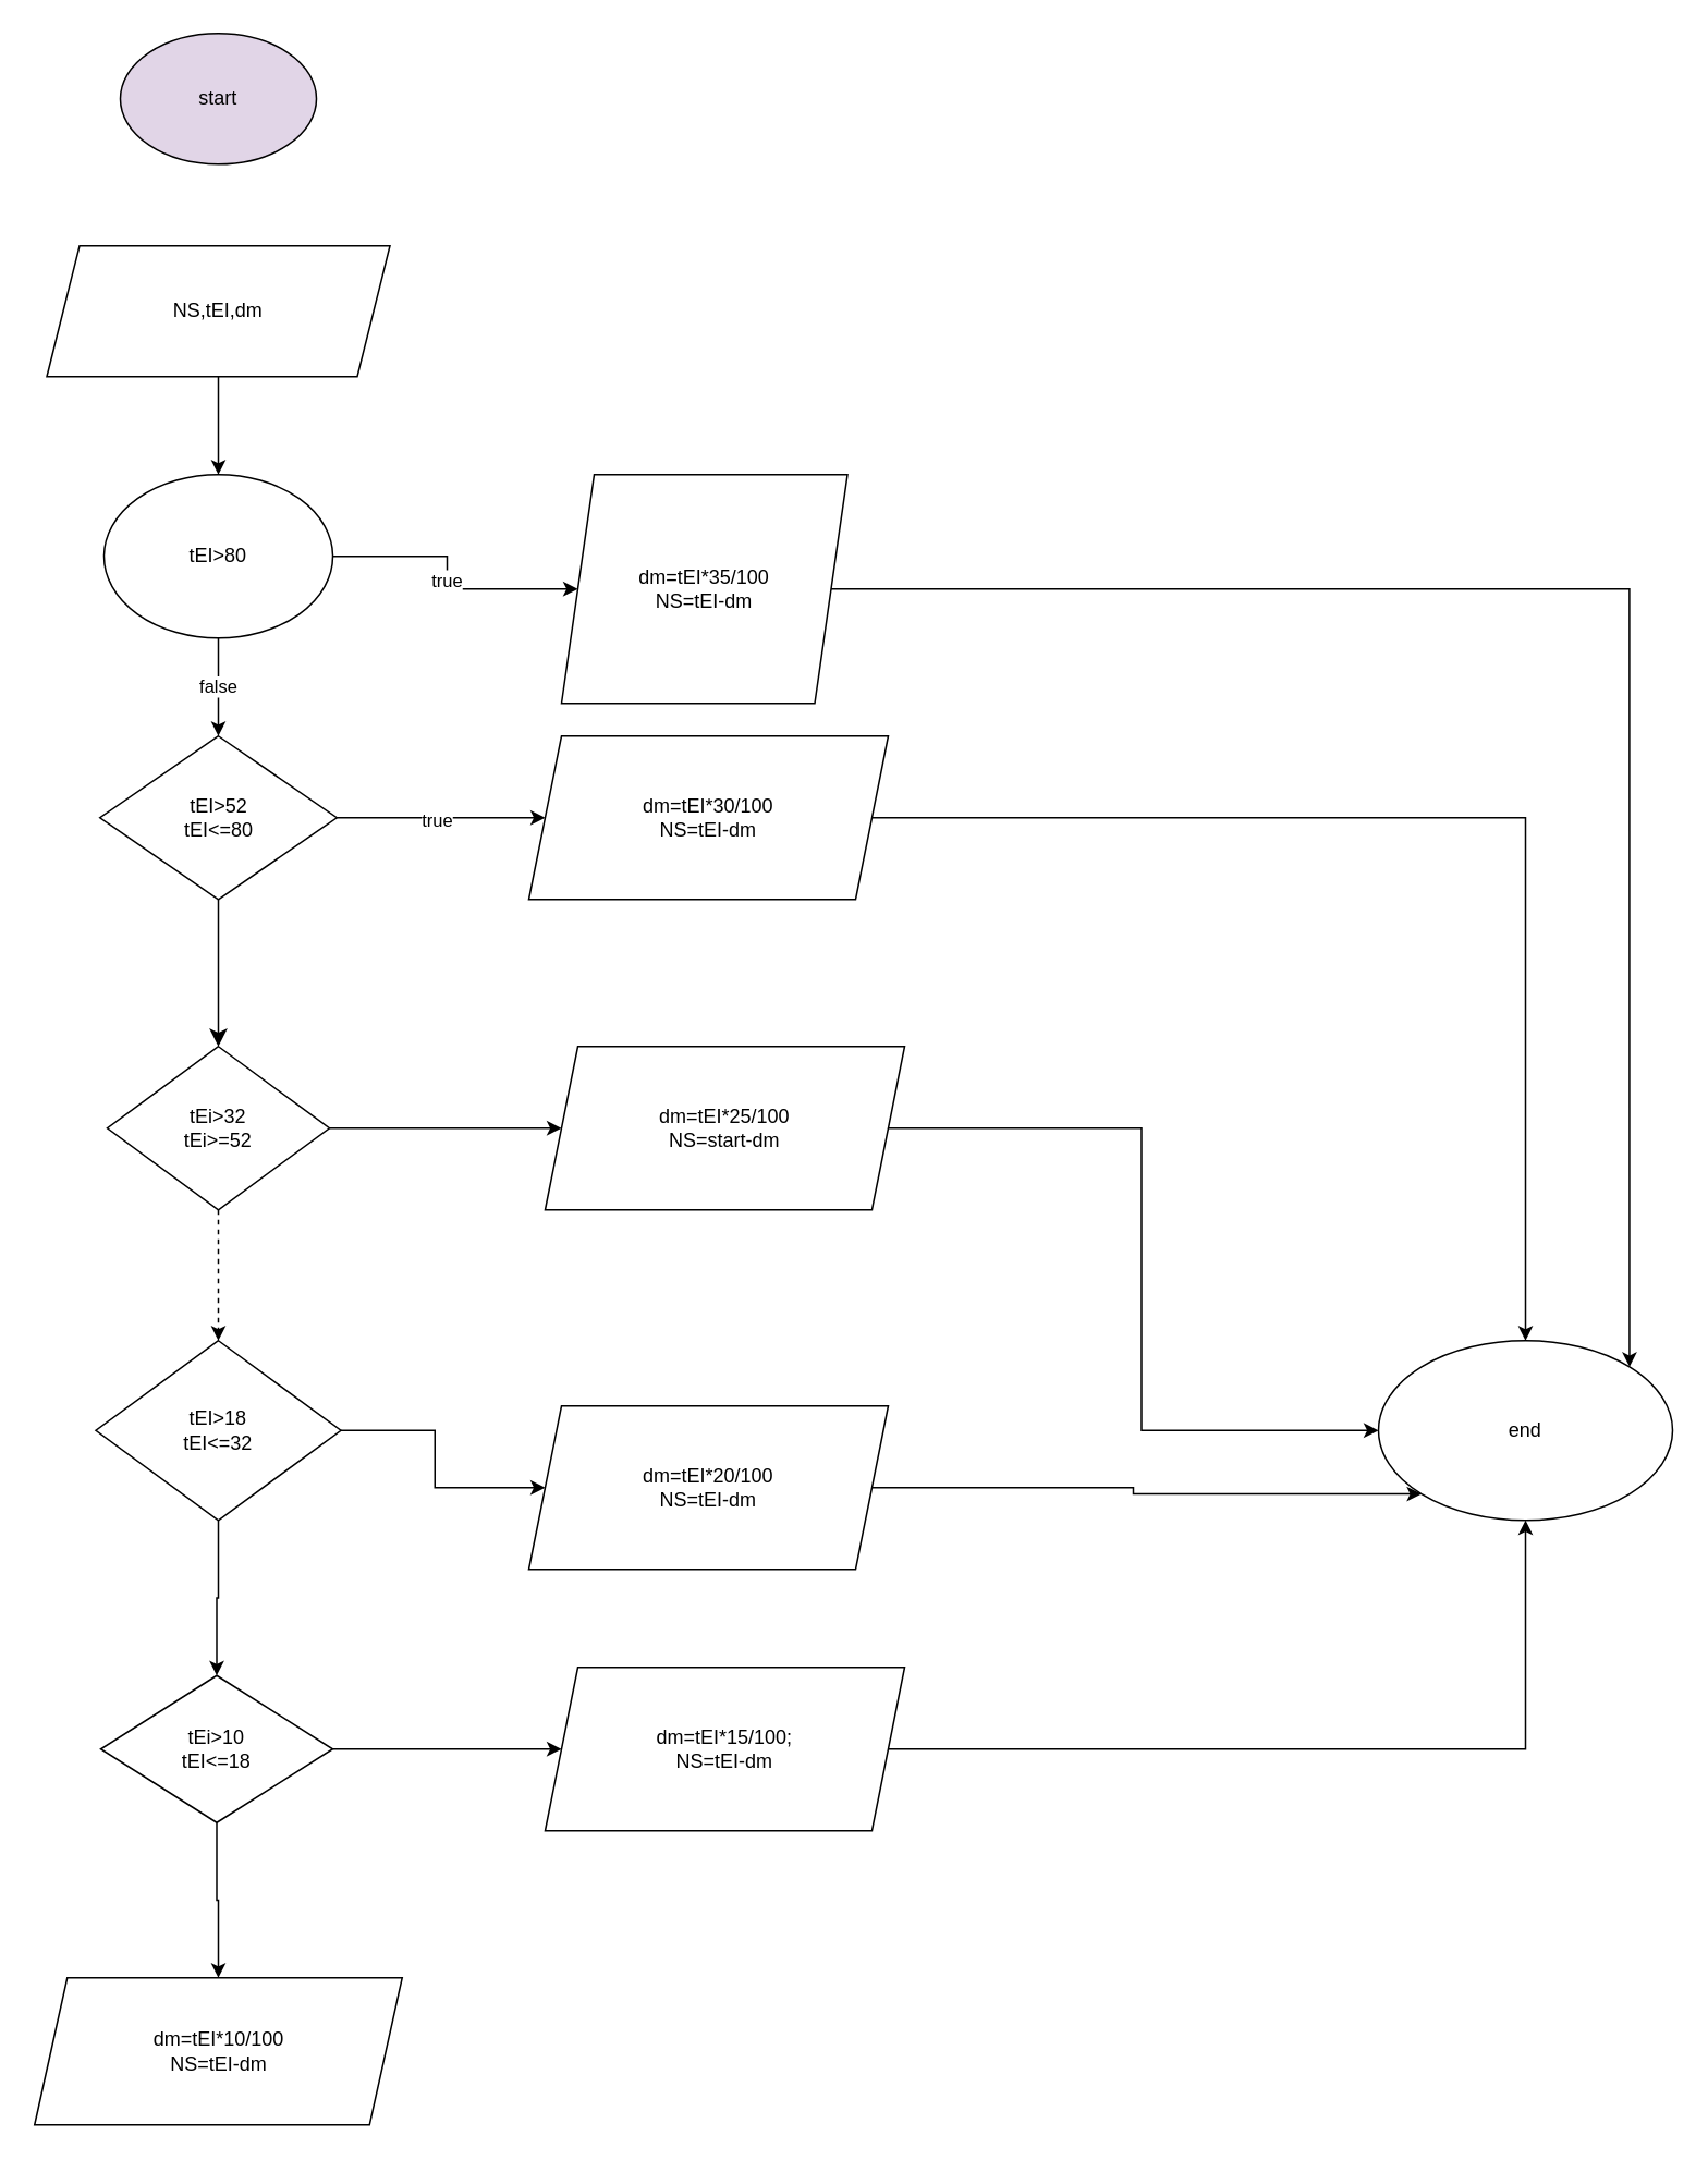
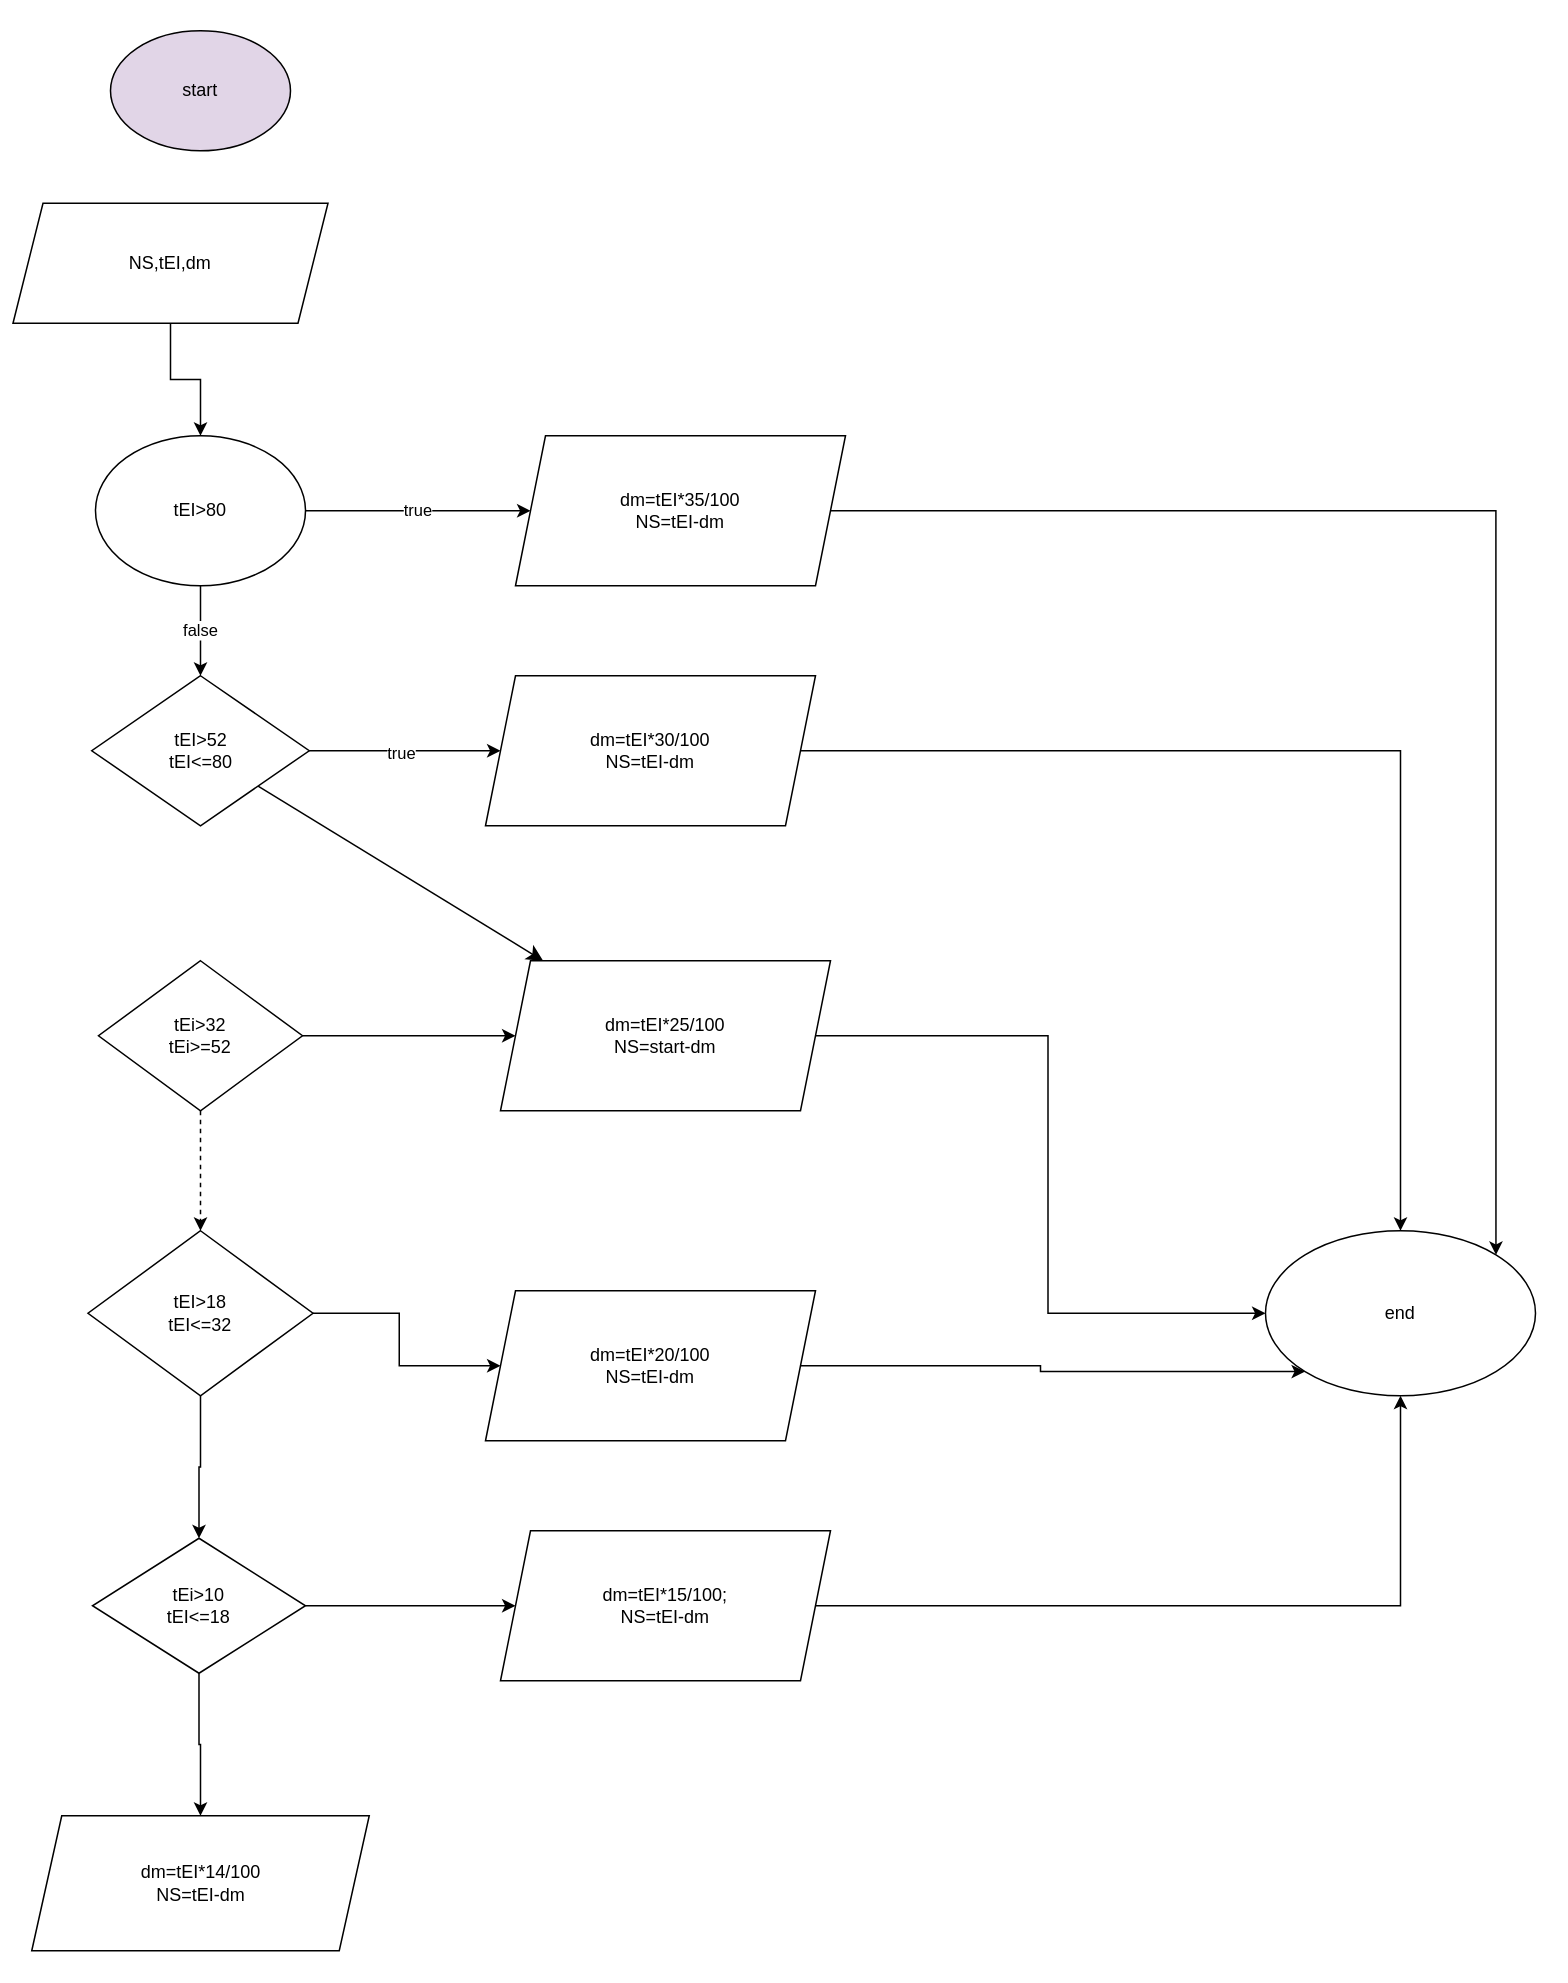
- <mxCell id="4" value="NS,tEI,dm" style="shape=parallelogram;perimeter=parallelogramPerimeter;whiteSpace=wrap;html=1;fixedSize=1;" parent="1" vertex="1"><mxGeometry x="28" y="150" width="210" height="80" as="geometry" /></mxCell>
+ <mxCell id="4" value="NS,tEI,dm" style="shape=parallelogram;perimeter=parallelogramPerimeter;whiteSpace=wrap;html=1;fixedSize=1;" parent="1" vertex="1"><mxGeometry x="8" y="135" width="210" height="80" as="geometry" /></mxCell>
- <mxCell id="24" value="dm=tEI*35/100&lt;br&gt;NS=tEI-dm" style="shape=parallelogram;perimeter=parallelogramPerimeter;whiteSpace=wrap;html=1;fixedSize=1;" parent="1" vertex="1"><mxGeometry x="343" y="290" width="175" height="140" as="geometry" /></mxCell>
+ <mxCell id="24" value="dm=tEI*35/100&lt;br&gt;NS=tEI-dm" style="shape=parallelogram;perimeter=parallelogramPerimeter;whiteSpace=wrap;html=1;fixedSize=1;" parent="1" vertex="1"><mxGeometry x="343" y="290" width="220" height="100" as="geometry" /></mxCell>
- <mxCell id="9" value="" style="edgeStyle=none;curved=1;rounded=0;orthogonalLoop=1;jettySize=auto;html=1;fontSize=12;startSize=8;endSize=8;" edge="1" parent="1" source="10" target="16"><mxGeometry relative="1" as="geometry" /></mxCell>
+ <mxCell id="9" value="" style="edgeStyle=none;curved=1;rounded=0;orthogonalLoop=1;jettySize=auto;html=1;fontSize=12;startSize=8;endSize=8;" edge="1" parent="1" source="10" target="28"><mxGeometry relative="1" as="geometry" /></mxCell>
- <mxCell id="11" value="dm=tEI*10/100&lt;br&gt;NS=tEI-dm" style="shape=parallelogram;perimeter=parallelogramPerimeter;whiteSpace=wrap;html=1;fixedSize=1;" parent="1" vertex="1"><mxGeometry x="20.5" y="1210" width="225" height="90" as="geometry" /></mxCell>
+ <mxCell id="11" value="dm=tEI*14/100&lt;br&gt;NS=tEI-dm" style="shape=parallelogram;perimeter=parallelogramPerimeter;whiteSpace=wrap;html=1;fixedSize=1;" parent="1" vertex="1"><mxGeometry x="20.5" y="1210" width="225" height="90" as="geometry" /></mxCell>
